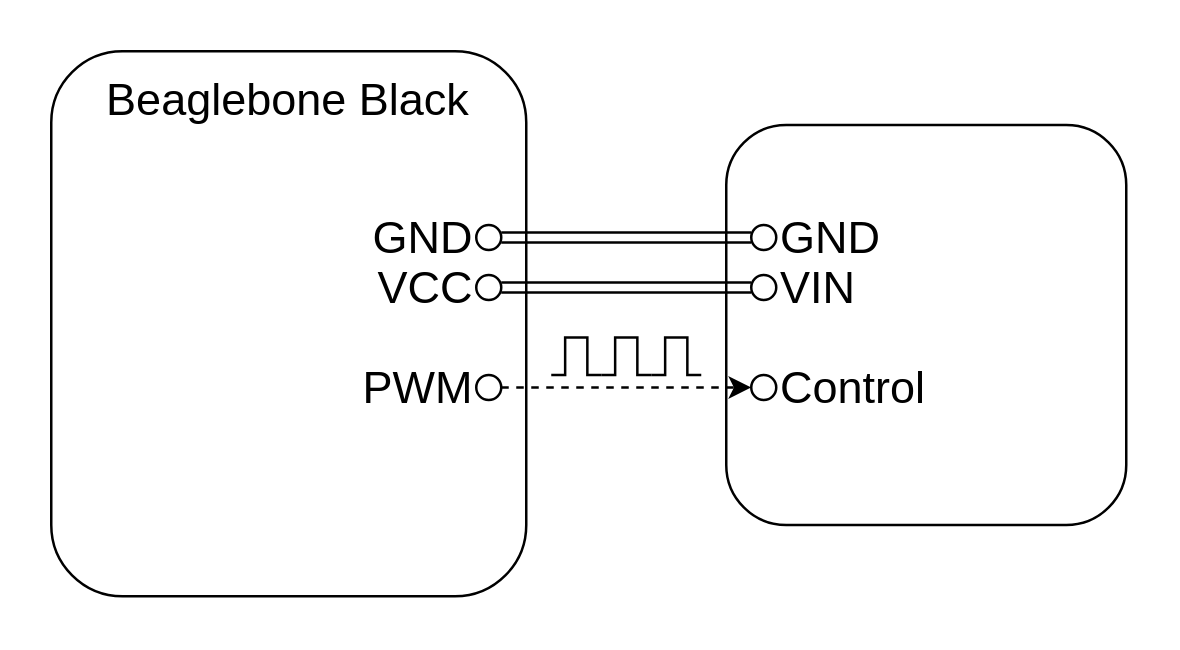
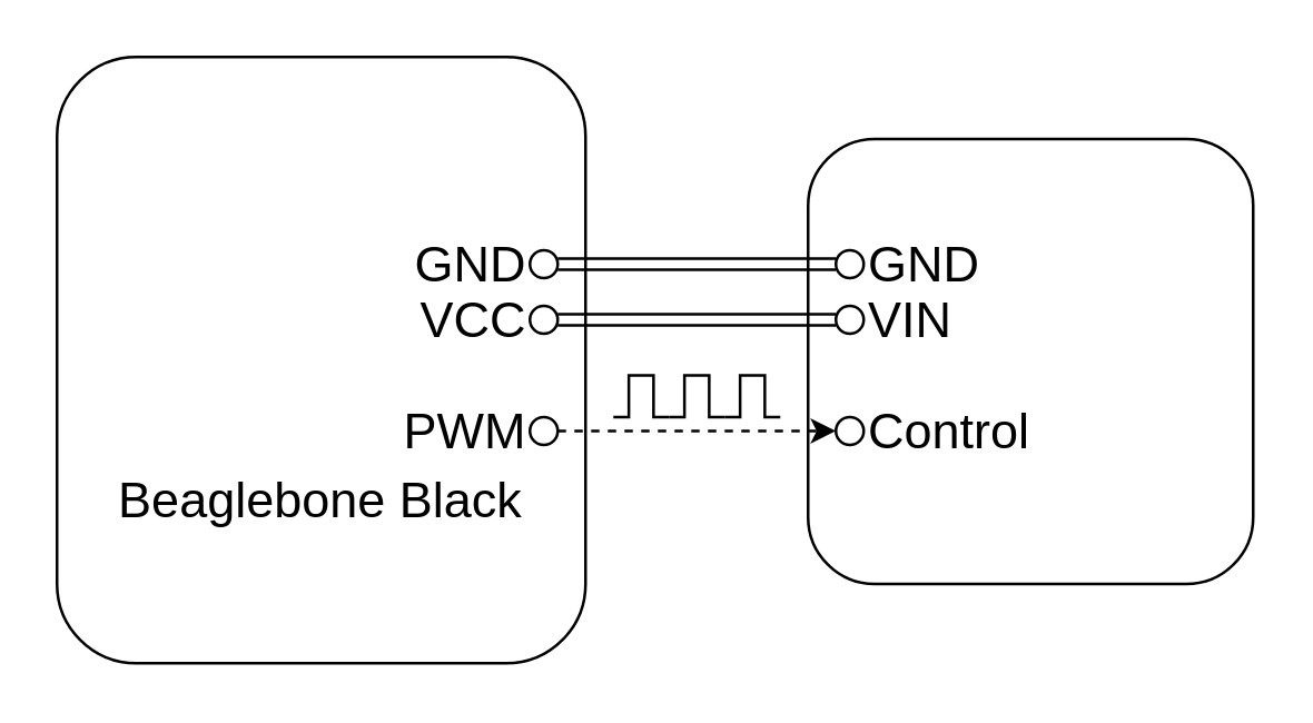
- <mxCell id="3" value="Beaglebone Black" style="text;html=1;strokeColor=none;fillColor=none;align=center;verticalAlign=middle;whiteSpace=wrap;rounded=0;fontSize=18;" vertex="1" parent="1"><mxGeometry x="40" y="29.5" width="150" height="20" as="geometry" /></mxCell>
+ <mxCell id="3" value="Beaglebone Black" style="text;html=1;strokeColor=none;fillColor=none;align=center;verticalAlign=middle;whiteSpace=wrap;rounded=0;fontSize=18;" vertex="1" parent="1"><mxGeometry x="40" y="169.5" width="150" height="20" as="geometry" /></mxCell>
